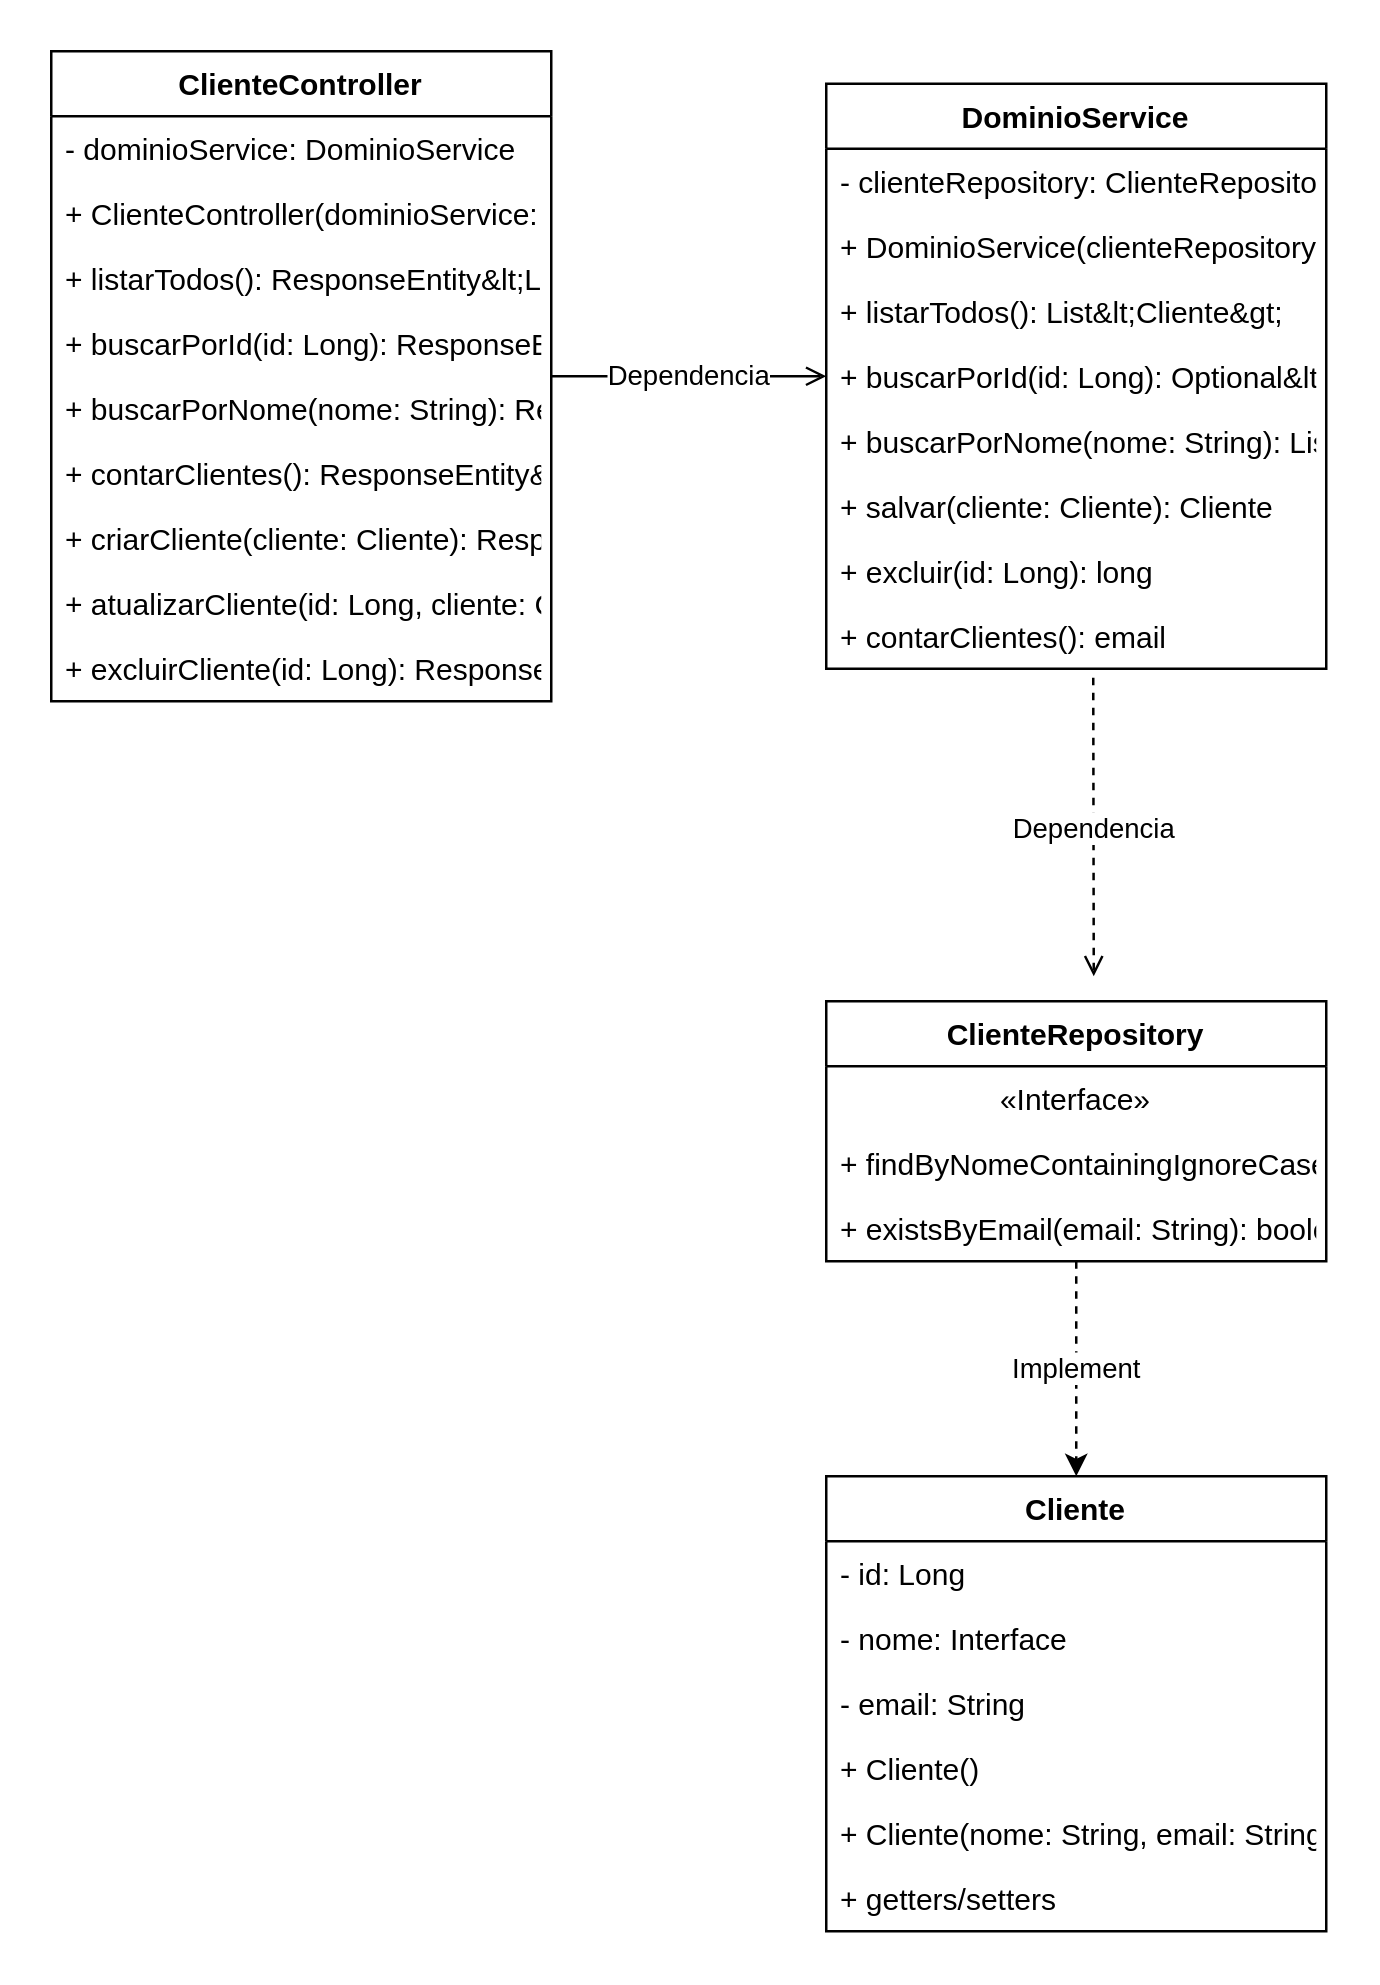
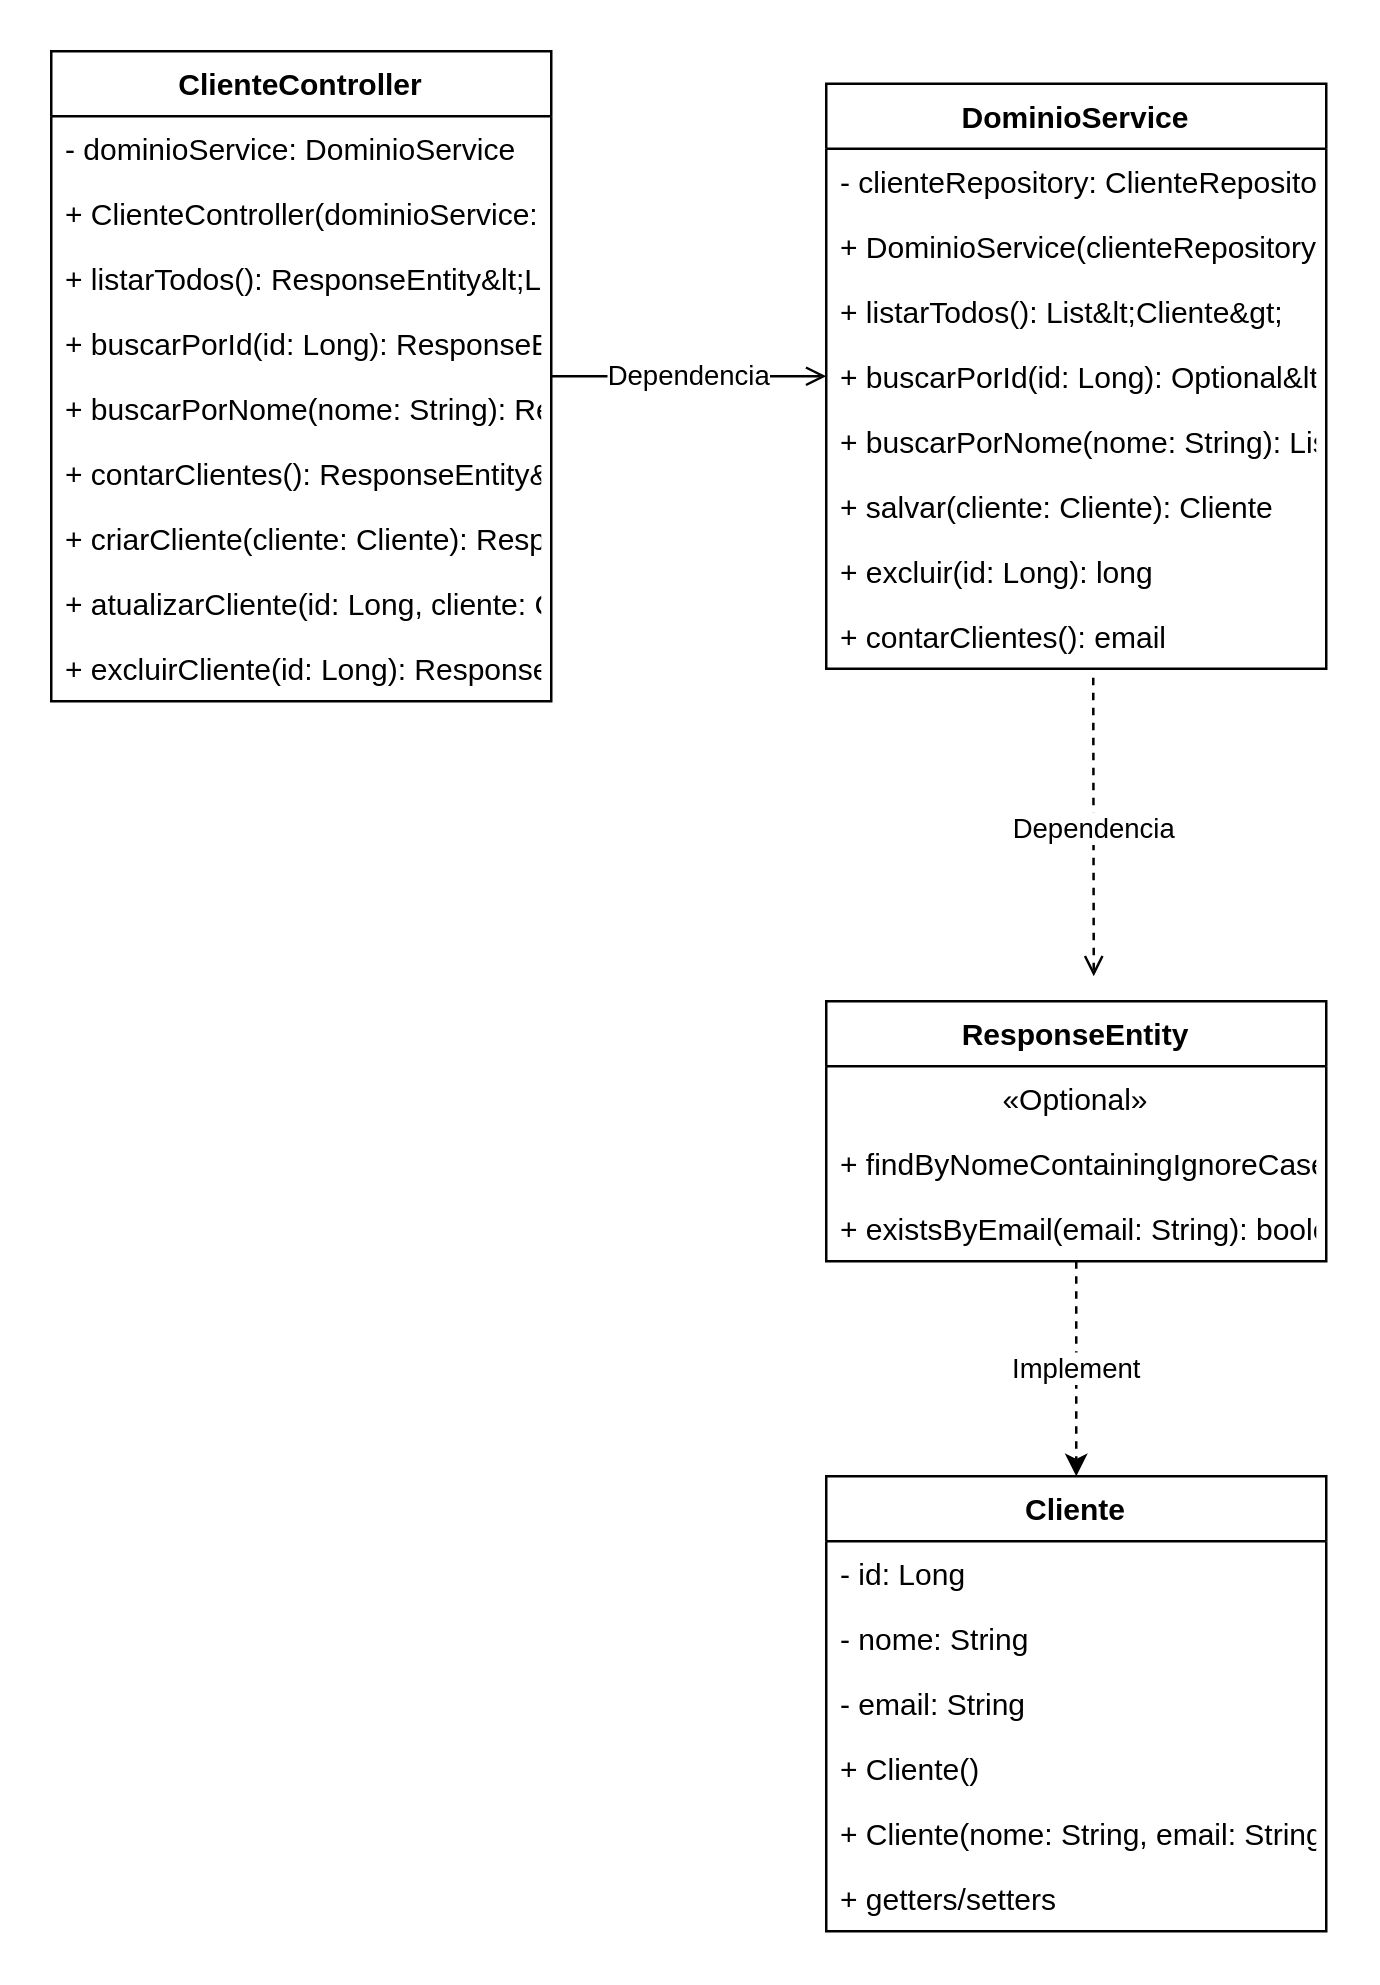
- <mxCell id="21" value="ClienteRepository" style="swimlane;fontStyle=1;align=center;verticalAlign=top;childLayout=stackLayout;horizontal=1;startSize=26;horizontalStack=0;resizeParent=1;resizeParentMax=0;resizeLast=0;collapsible=1;marginBottom=0;whiteSpace=wrap;" vertex="1" parent="1"><mxGeometry x="330" y="400" width="200" height="104" as="geometry" /></mxCell>
+ <mxCell id="21" value="ResponseEntity" style="swimlane;fontStyle=1;align=center;verticalAlign=top;childLayout=stackLayout;horizontal=1;startSize=26;horizontalStack=0;resizeParent=1;resizeParentMax=0;resizeLast=0;collapsible=1;marginBottom=0;whiteSpace=wrap;" vertex="1" parent="1"><mxGeometry x="330" y="400" width="200" height="104" as="geometry" /></mxCell>
- <mxCell id="22" value="«Interface»" style="text;strokeColor=none;fillColor=none;align=center;verticalAlign=top;spacingLeft=4;spacingRight=4;overflow=hidden;rotatable=0;points=[[0,0.5],[1,0.5]];portConstraint=eastwest;" vertex="1" parent="21"><mxGeometry y="26" width="200" height="26" as="geometry" /></mxCell>
+ <mxCell id="22" value="«Optional»" style="text;strokeColor=none;fillColor=none;align=center;verticalAlign=top;spacingLeft=4;spacingRight=4;overflow=hidden;rotatable=0;points=[[0,0.5],[1,0.5]];portConstraint=eastwest;" vertex="1" parent="21"><mxGeometry y="26" width="200" height="26" as="geometry" /></mxCell>
- <mxCell id="27" value="- nome: Interface" style="text;strokeColor=none;fillColor=none;align=left;verticalAlign=top;spacingLeft=4;spacingRight=4;overflow=hidden;rotatable=0;points=[[0,0.5],[1,0.5]];portConstraint=eastwest;" vertex="1" parent="25"><mxGeometry y="52" width="200" height="26" as="geometry" /></mxCell>
+ <mxCell id="27" value="- nome: String" style="text;strokeColor=none;fillColor=none;align=left;verticalAlign=top;spacingLeft=4;spacingRight=4;overflow=hidden;rotatable=0;points=[[0,0.5],[1,0.5]];portConstraint=eastwest;" vertex="1" parent="25"><mxGeometry y="52" width="200" height="26" as="geometry" /></mxCell>
